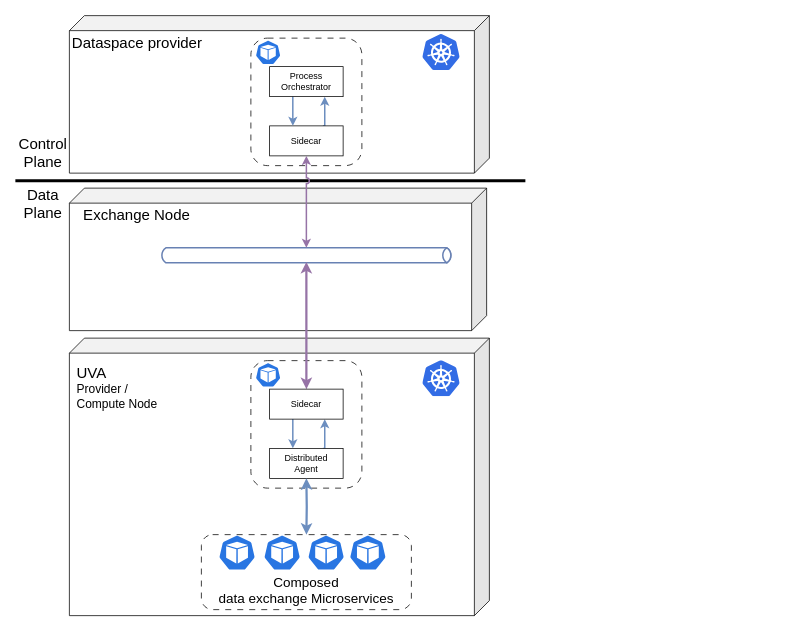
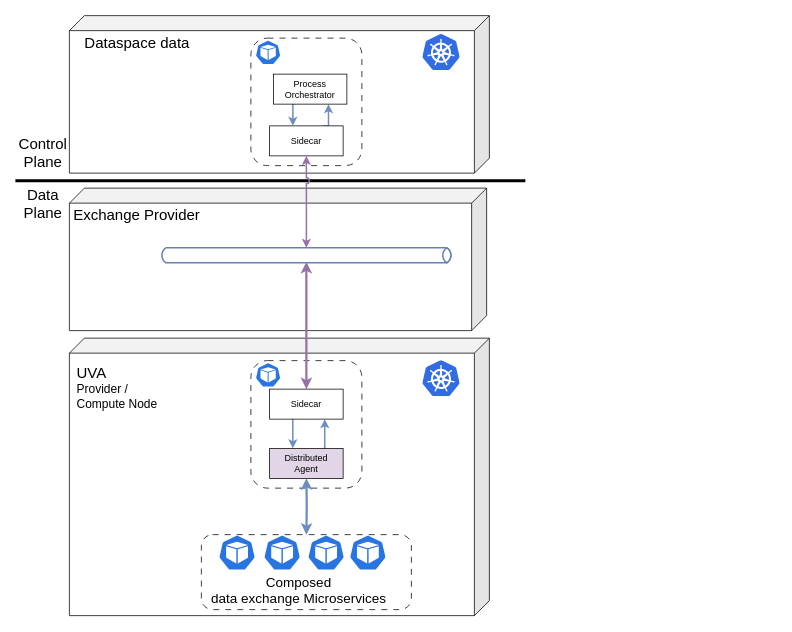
- <mxCell id="11" value="&lt;font style=&quot;font-size: 20px;&quot;&gt;Dataspace provider&lt;/font&gt;" style="text;html=1;strokeColor=none;fillColor=none;align=center;verticalAlign=middle;whiteSpace=wrap;rounded=0;" parent="1" vertex="1"><mxGeometry x="92" y="50" width="181" height="10" as="geometry" /></mxCell>
+ <mxCell id="11" value="&lt;font style=&quot;font-size: 20px;&quot;&gt;Dataspace data&lt;/font&gt;" style="text;html=1;strokeColor=none;fillColor=none;align=center;verticalAlign=middle;whiteSpace=wrap;rounded=0;" parent="1" vertex="1"><mxGeometry x="92" y="50" width="181" height="10" as="geometry" /></mxCell>
- <mxCell id="21" value="Process&lt;br&gt;Orchestrator" style="rounded=0;whiteSpace=wrap;html=1;" vertex="1" parent="1"><mxGeometry x="359" y="88" width="98" height="40" as="geometry" /></mxCell>
+ <mxCell id="21" value="Process&lt;br&gt;Orchestrator" style="rounded=0;whiteSpace=wrap;html=1;" vertex="1" parent="1"><mxGeometry x="364" y="98" width="98" height="40" as="geometry" /></mxCell>
- <mxCell id="6" value="&lt;font style=&quot;font-size: 20px;&quot;&gt;Exchange Node&lt;/font&gt;" style="text;html=1;strokeColor=none;fillColor=none;align=center;verticalAlign=middle;whiteSpace=wrap;rounded=0;" parent="4" vertex="1"><mxGeometry y="10" width="180" height="50" as="geometry" /></mxCell>
+ <mxCell id="6" value="&lt;font style=&quot;font-size: 20px;&quot;&gt;Exchange Provider&lt;/font&gt;" style="text;html=1;strokeColor=none;fillColor=none;align=center;verticalAlign=middle;whiteSpace=wrap;rounded=0;" parent="4" vertex="1"><mxGeometry y="10" width="180" height="50" as="geometry" /></mxCell>
- <mxCell id="26" value="Distributed&lt;br&gt;Agent" style="rounded=0;whiteSpace=wrap;html=1;" vertex="1" parent="1"><mxGeometry x="359" y="597" width="98" height="40" as="geometry" /></mxCell>
+ <mxCell id="26" value="Distributed&lt;br&gt;Agent" style="rounded=0;whiteSpace=wrap;html=1;fillColor=#e1d5e7;" vertex="1" parent="1"><mxGeometry x="359" y="597" width="98" height="40" as="geometry" /></mxCell>
- <mxCell id="38" value="Composed &lt;br&gt;data exchange Microservices" style="text;html=1;strokeColor=none;fillColor=none;align=center;verticalAlign=middle;whiteSpace=wrap;rounded=0;fontSize=18;" vertex="1" parent="1"><mxGeometry x="286.24" y="772" width="243.51" height="30" as="geometry" /></mxCell>
+ <mxCell id="38" value="Composed &lt;br&gt;data exchange Microservices" style="text;html=1;strokeColor=none;fillColor=none;align=center;verticalAlign=middle;whiteSpace=wrap;rounded=0;fontSize=18;" vertex="1" parent="1"><mxGeometry x="276.24" y="772" width="243.51" height="30" as="geometry" /></mxCell>
